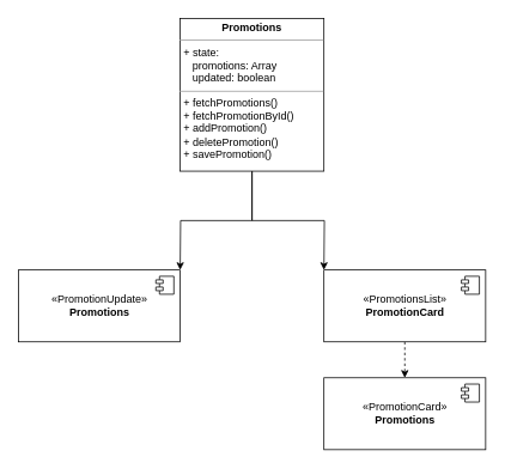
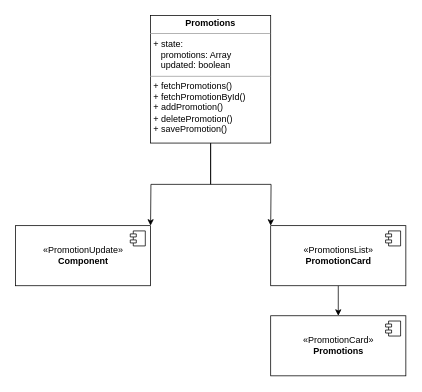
- <mxCell id="8" value="«PromotionUpdate»&lt;br&gt;&lt;b&gt;Promotions&lt;/b&gt;" style="html=1;" vertex="1" parent="1"><mxGeometry x="20" y="300" width="180" height="80" as="geometry" /></mxCell>
+ <mxCell id="8" value="«PromotionUpdate»&lt;br&gt;&lt;b&gt;Component&lt;/b&gt;" style="html=1;" vertex="1" parent="1"><mxGeometry x="20" y="300" width="180" height="80" as="geometry" /></mxCell>
- <mxCell id="5" value="" style="edgeStyle=orthogonalEdgeStyle;rounded=0;orthogonalLoop=1;jettySize=auto;html=1;dashed=1;" edge="1" parent="1" source="6" target="10"><mxGeometry relative="1" as="geometry" /></mxCell>
+ <mxCell id="5" value="" style="edgeStyle=orthogonalEdgeStyle;rounded=0;orthogonalLoop=1;jettySize=auto;html=1;" edge="1" parent="1" source="6" target="10"><mxGeometry relative="1" as="geometry" /></mxCell>
